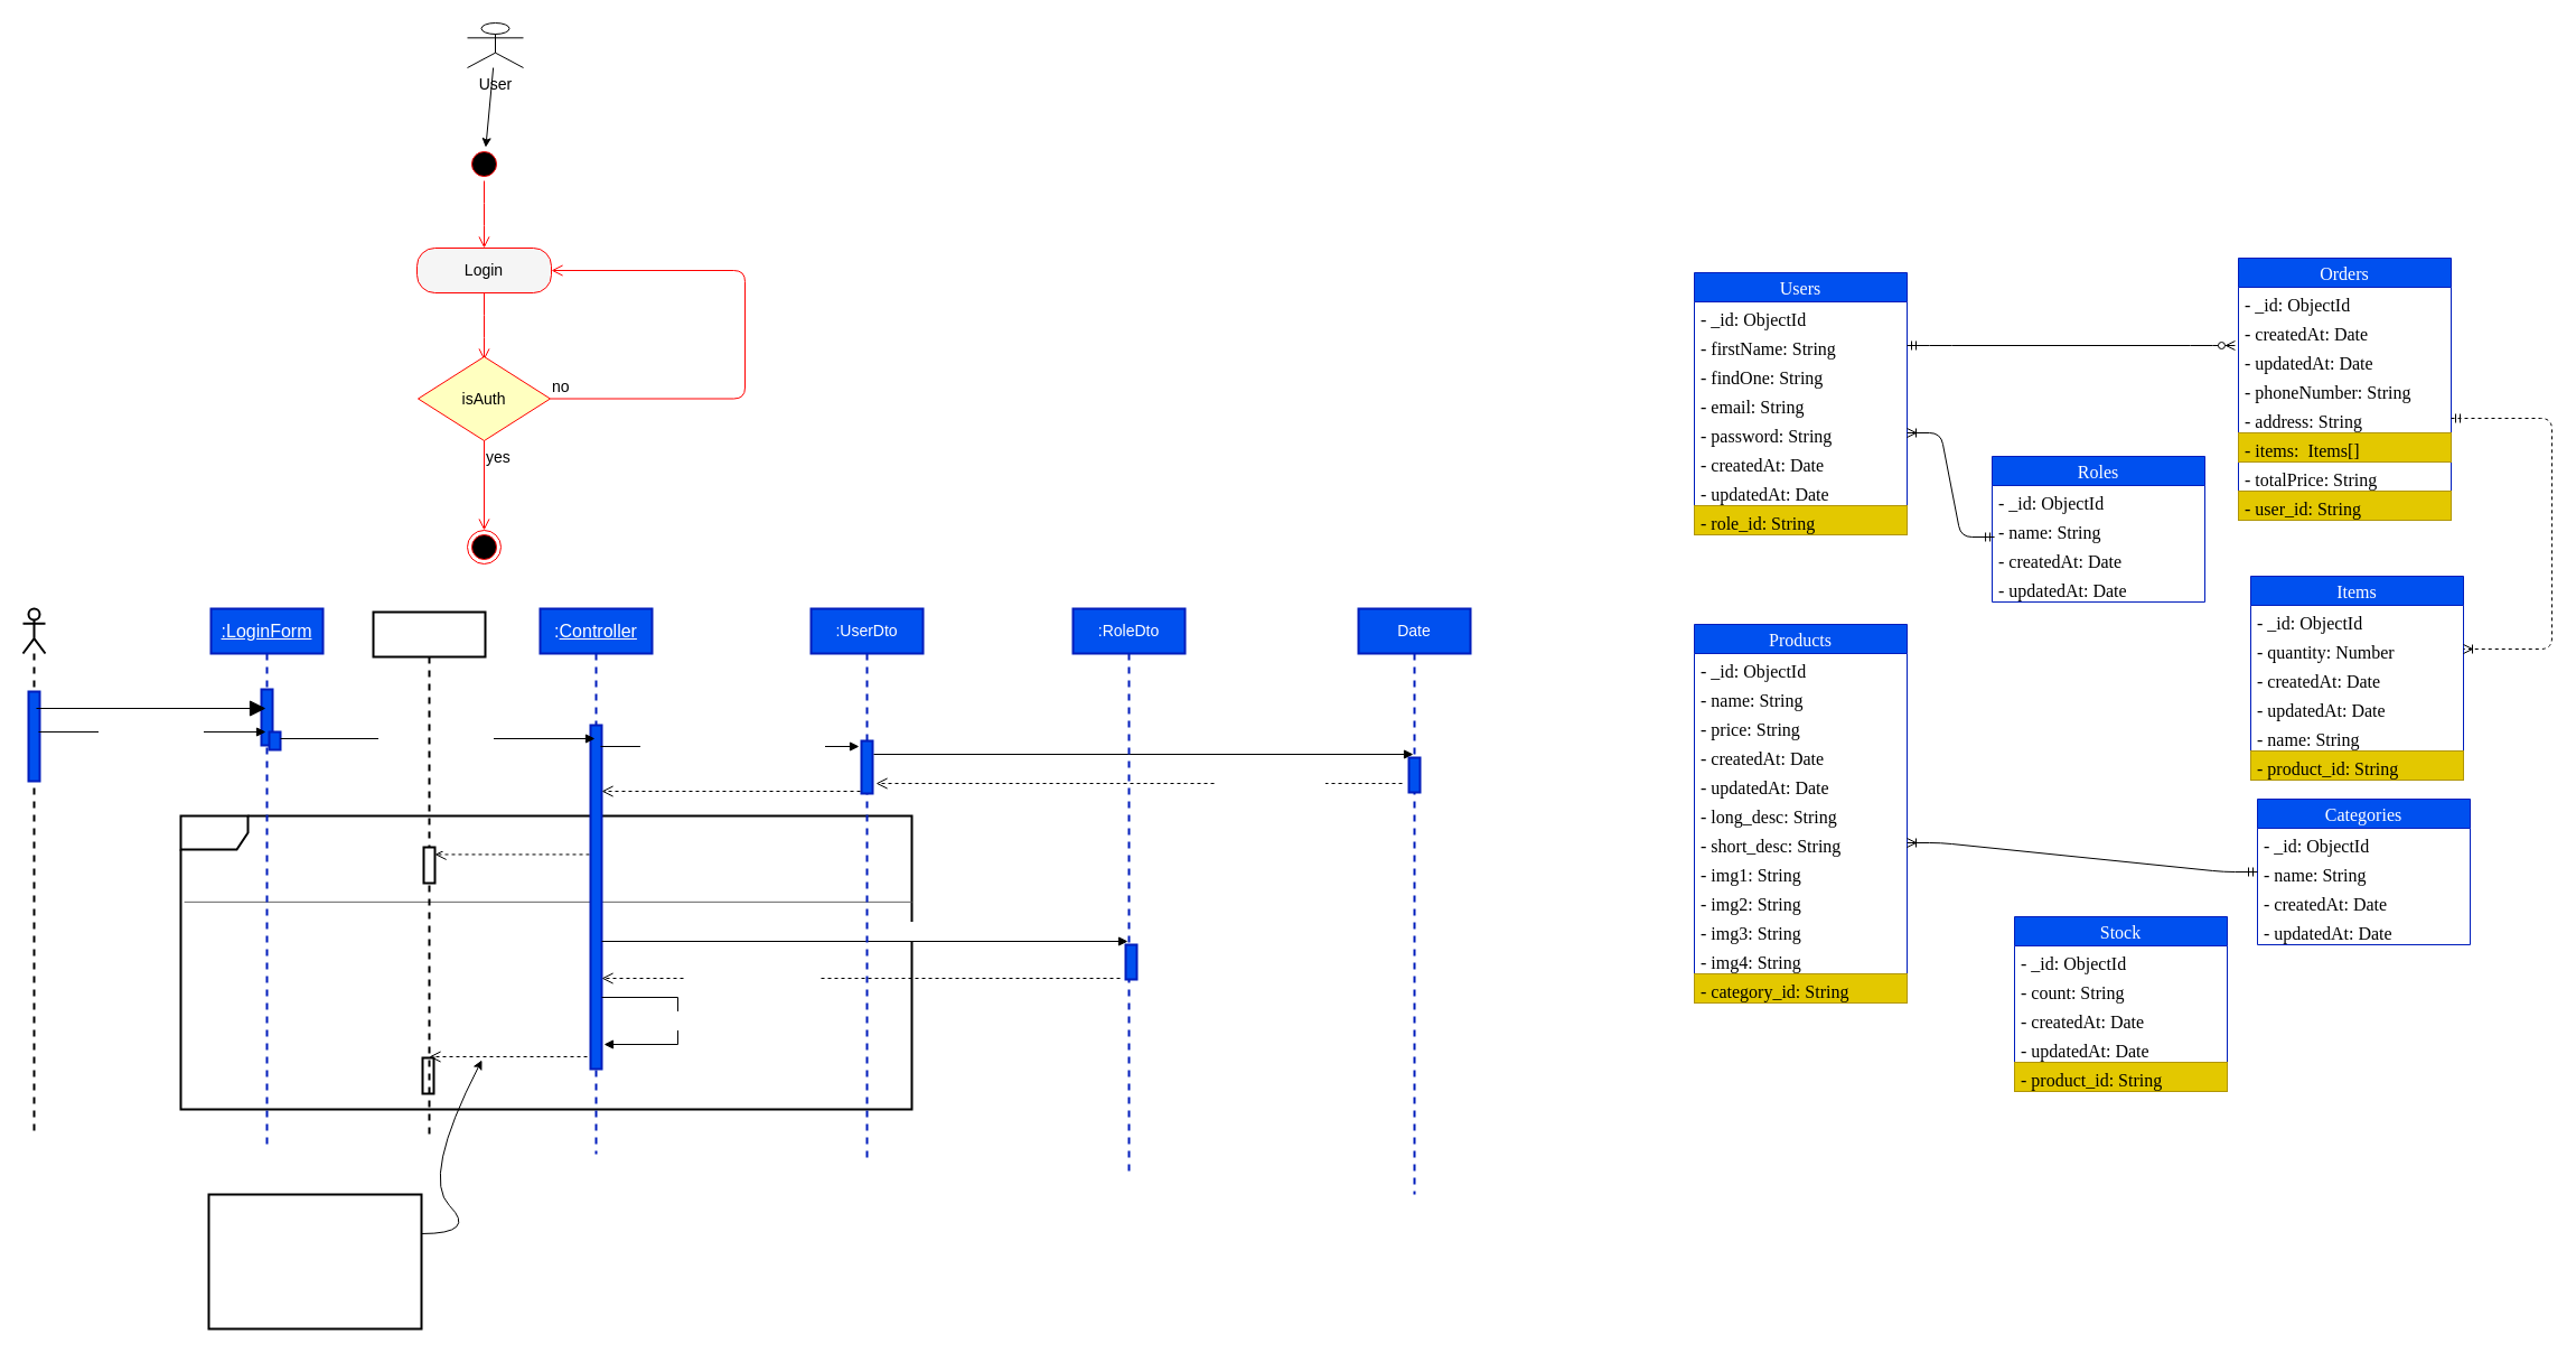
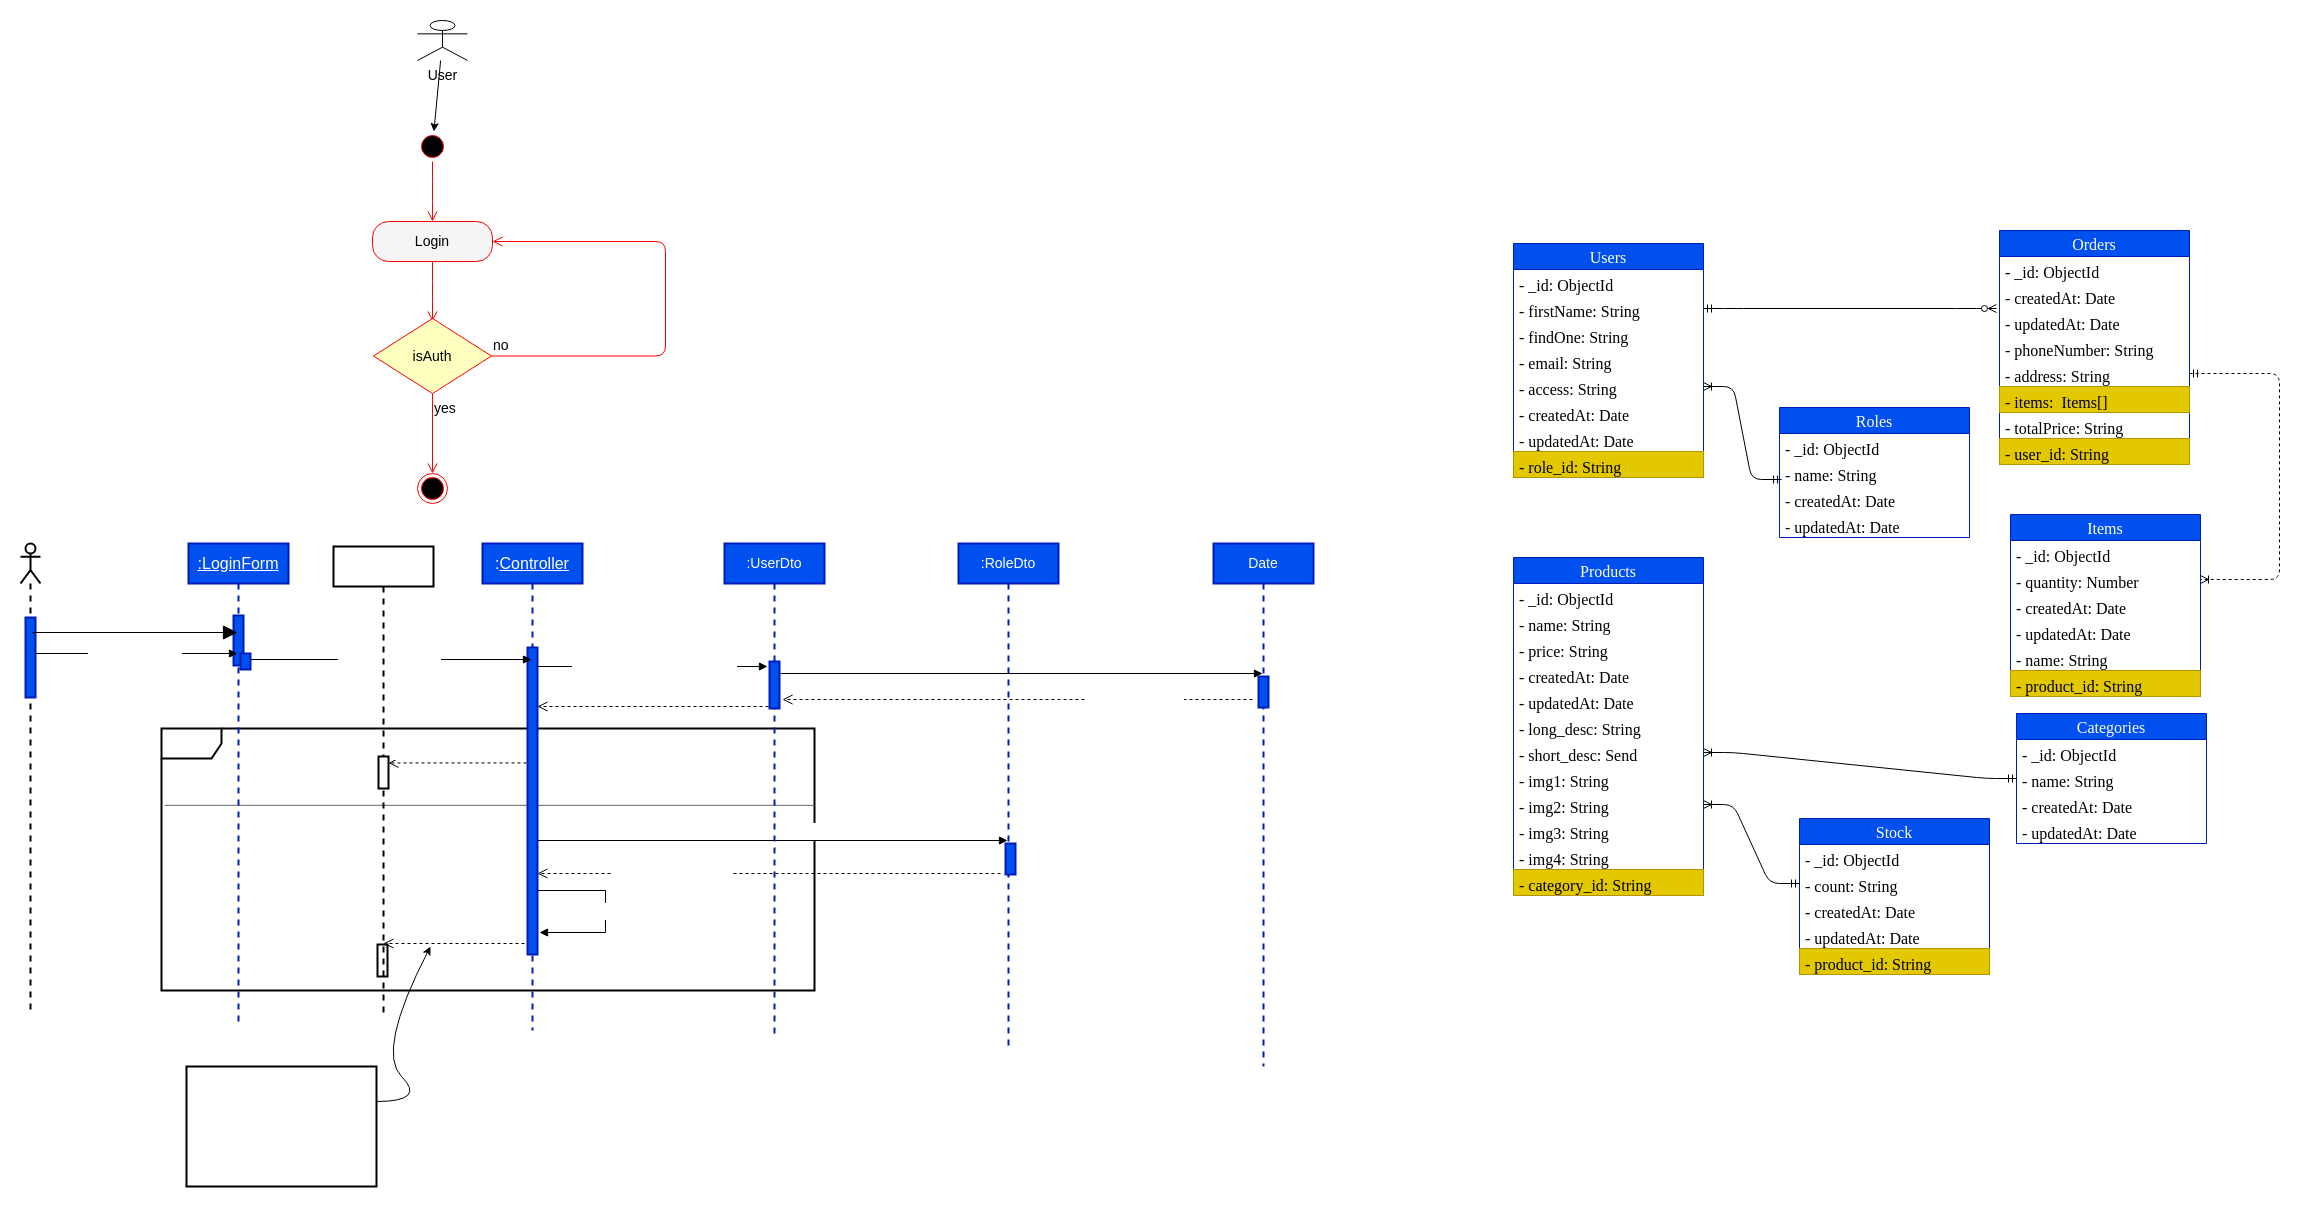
- <mxCell id="15" value="- password: String" style="text;strokeColor=none;fillColor=none;align=left;verticalAlign=top;spacingLeft=4;spacingRight=4;overflow=hidden;rotatable=0;points=[[0,0.5],[1,0.5]];portConstraint=eastwest;fontSize=16;spacingTop=0;spacing=2;fontFamily=Times New Roman;" parent="10" vertex="1"><mxGeometry y="130" width="190" height="26" as="geometry" /></mxCell>
+ <mxCell id="15" value="- access: String" style="text;strokeColor=none;fillColor=none;align=left;verticalAlign=top;spacingLeft=4;spacingRight=4;overflow=hidden;rotatable=0;points=[[0,0.5],[1,0.5]];portConstraint=eastwest;fontSize=16;spacingTop=0;spacing=2;fontFamily=Times New Roman;" parent="10" vertex="1"><mxGeometry y="130" width="190" height="26" as="geometry" /></mxCell>
- <mxCell id="32" value="- short_desc: String" style="text;strokeColor=none;fillColor=none;align=left;verticalAlign=top;spacingLeft=4;spacingRight=4;overflow=hidden;rotatable=0;points=[[0,0.5],[1,0.5]];portConstraint=eastwest;fontSize=16;spacingTop=0;spacing=2;fontFamily=Times New Roman;" parent="25" vertex="1"><mxGeometry y="182" width="190" height="26" as="geometry" /></mxCell>
+ <mxCell id="32" value="- short_desc: Send" style="text;strokeColor=none;fillColor=none;align=left;verticalAlign=top;spacingLeft=4;spacingRight=4;overflow=hidden;rotatable=0;points=[[0,0.5],[1,0.5]];portConstraint=eastwest;fontSize=16;spacingTop=0;spacing=2;fontFamily=Times New Roman;" parent="25" vertex="1"><mxGeometry y="182" width="190" height="26" as="geometry" /></mxCell>
+ <mxCell id="99" value="" style="edgeStyle=entityRelationEdgeStyle;fontSize=16;endArrow=ERoneToMany;startArrow=ERmandOne;entryX=1;entryY=0.5;entryDx=0;entryDy=0;exitX=0;exitY=0.5;exitDx=0;exitDy=0;spacingTop=0;spacing=2;fontFamily=Times New Roman;" parent="1" source="95" target="34" edge="1"><mxGeometry width="100" height="100" relative="1" as="geometry"><mxPoint x="2242" y="816" as="sourcePoint" /><mxPoint x="2043" y="852" as="targetPoint" /></mxGeometry></mxCell>
